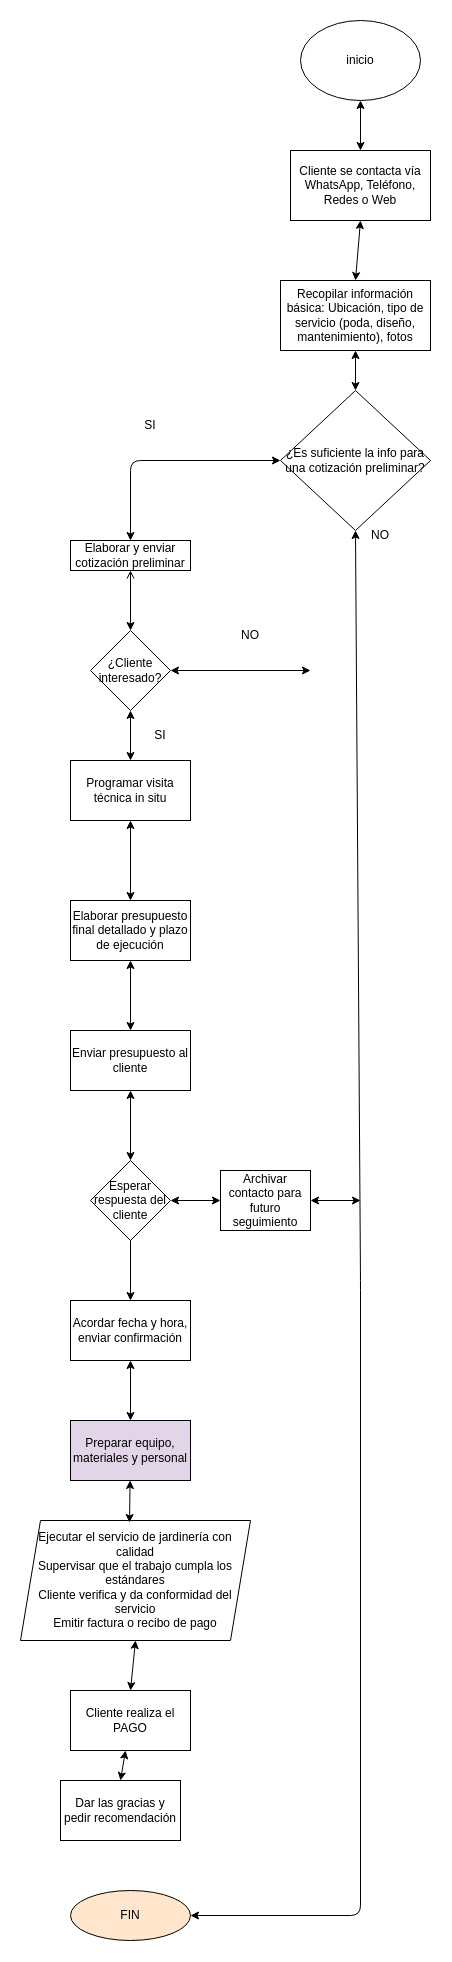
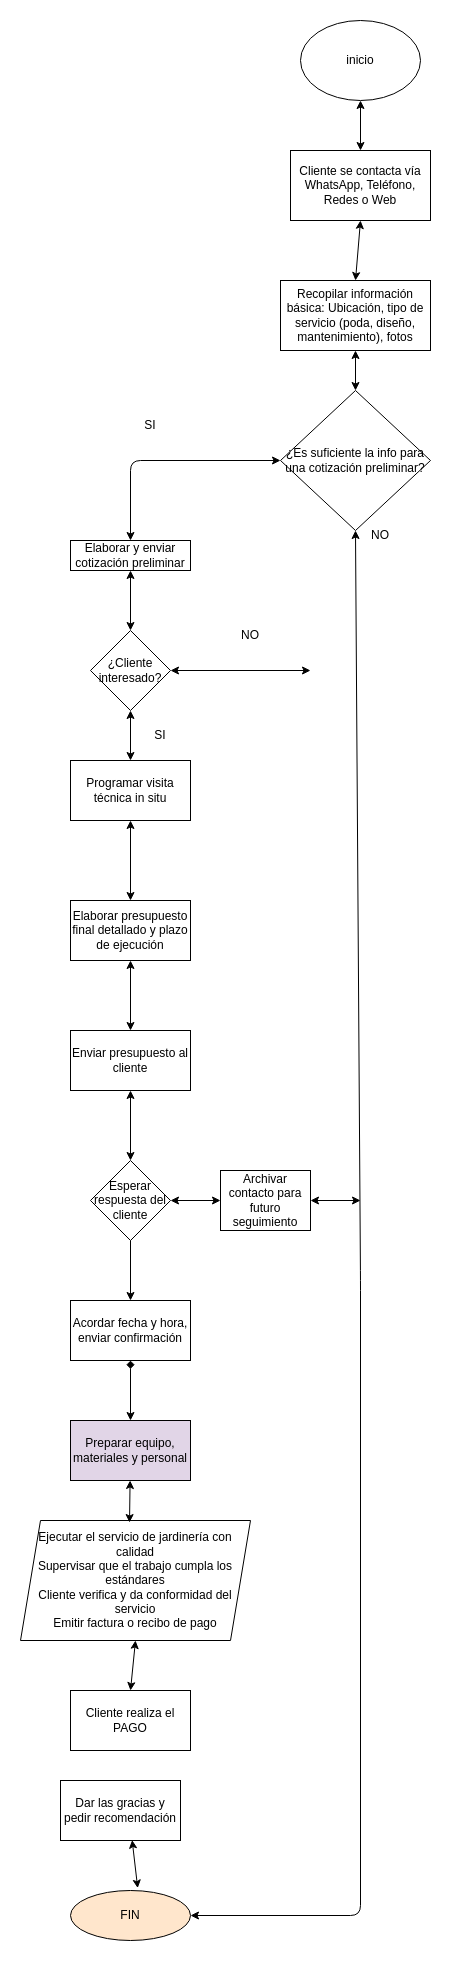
- <mxCell id="14" value="" style="endArrow=open;startArrow=classic;html=1;exitX=0.5;exitY=0;exitDx=0;exitDy=0;entryX=0.5;entryY=1;entryDx=0;entryDy=0;" edge="1" parent="1" source="7" target="6"><mxGeometry width="50" height="50" relative="1" as="geometry"><mxPoint x="410" y="710" as="sourcePoint" /><mxPoint x="460" y="660" as="targetPoint" /></mxGeometry></mxCell>
+ <mxCell id="14" value="" style="endArrow=classic;startArrow=classic;html=1;exitX=0.5;exitY=0;exitDx=0;exitDy=0;entryX=0.5;entryY=1;entryDx=0;entryDy=0;" edge="1" parent="1" source="7" target="6"><mxGeometry width="50" height="50" relative="1" as="geometry"><mxPoint x="410" y="710" as="sourcePoint" /><mxPoint x="460" y="660" as="targetPoint" /></mxGeometry></mxCell>
- <mxCell id="34" value="" style="endArrow=classic;startArrow=classic;html=1;exitX=0.5;exitY=0;exitDx=0;exitDy=0;entryX=0.5;entryY=1;entryDx=0;entryDy=0;" edge="1" parent="1" source="28" target="25"><mxGeometry width="50" height="50" relative="1" as="geometry"><mxPoint x="410" y="1590" as="sourcePoint" /><mxPoint x="460" y="1540" as="targetPoint" /></mxGeometry></mxCell>
+ <mxCell id="34" value="" style="endArrow=diamond;startArrow=classic;html=1;exitX=0.5;exitY=0;exitDx=0;exitDy=0;entryX=0.5;entryY=1;entryDx=0;entryDy=0;" edge="1" parent="1" source="28" target="25"><mxGeometry width="50" height="50" relative="1" as="geometry"><mxPoint x="410" y="1590" as="sourcePoint" /><mxPoint x="460" y="1540" as="targetPoint" /></mxGeometry></mxCell>
- <mxCell id="37" value="" style="endArrow=classic;startArrow=classic;html=1;exitX=0.5;exitY=0;exitDx=0;exitDy=0;" edge="1" parent="1" source="31" target="30"><mxGeometry width="50" height="50" relative="1" as="geometry"><mxPoint x="410" y="1690" as="sourcePoint" /><mxPoint x="460" y="1640" as="targetPoint" /></mxGeometry></mxCell>
+ <mxCell id="38" value="" style="endArrow=classic;startArrow=classic;html=1;exitX=0.56;exitY=-0.048;exitDx=0;exitDy=0;exitPerimeter=0;entryX=0.597;entryY=0.993;entryDx=0;entryDy=0;entryPerimeter=0;" edge="1" parent="1" source="32" target="31"><mxGeometry width="50" height="50" relative="1" as="geometry"><mxPoint x="410" y="1690" as="sourcePoint" /><mxPoint x="460" y="1640" as="targetPoint" /></mxGeometry></mxCell>
